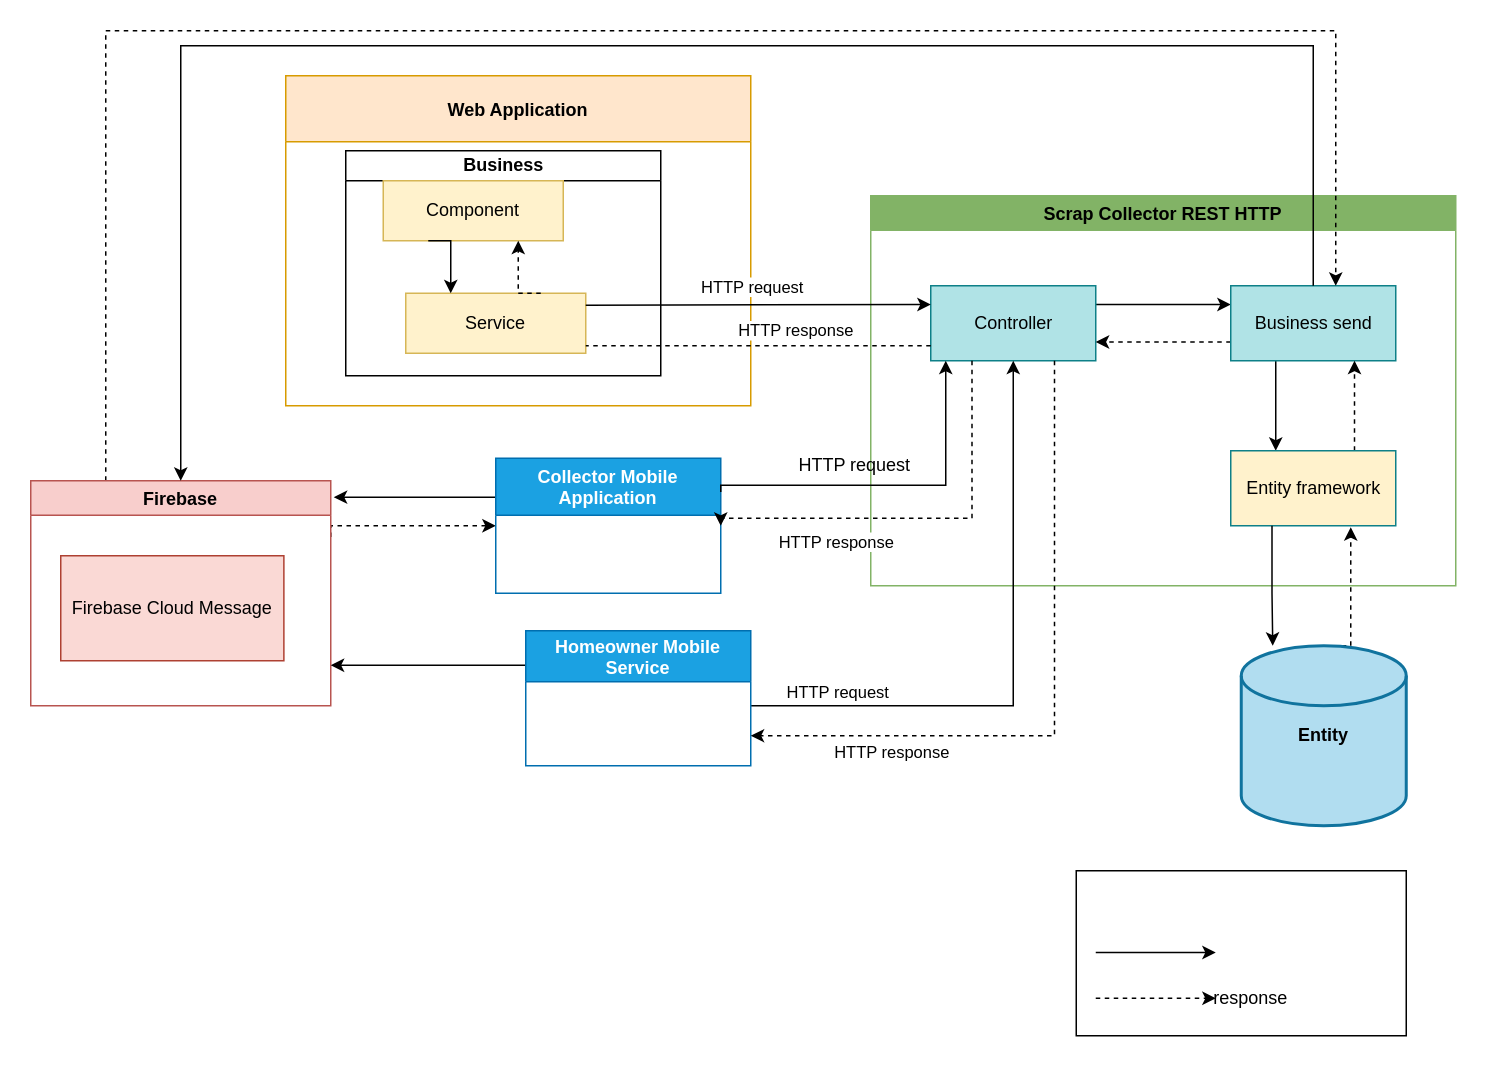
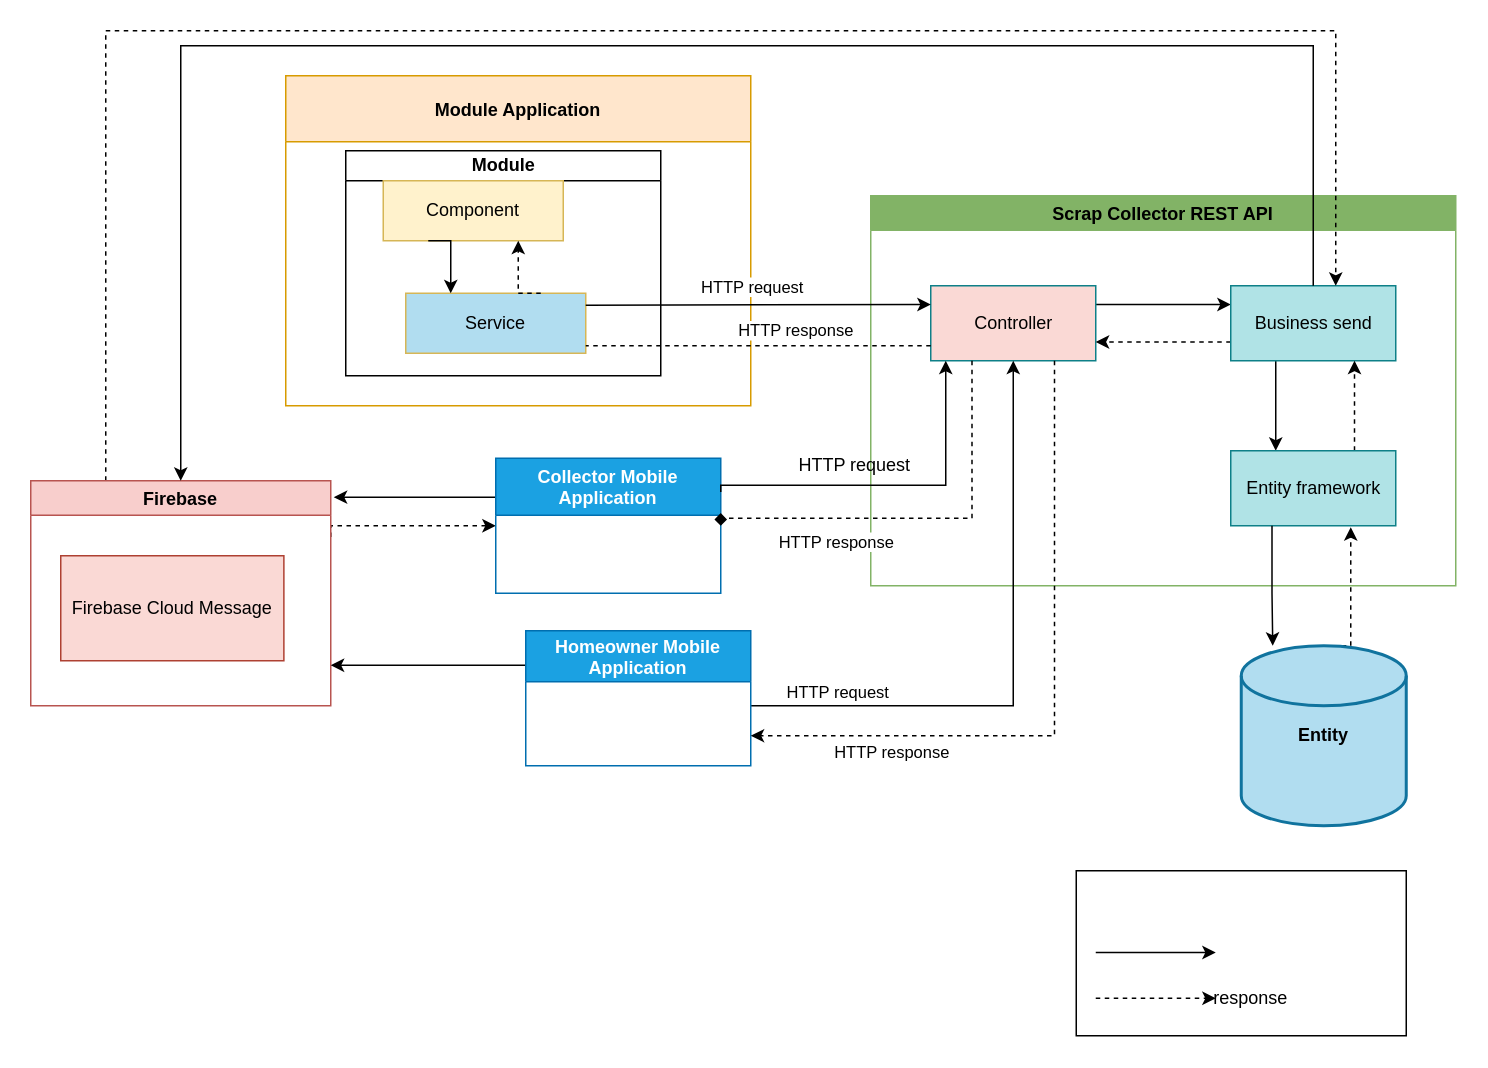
- <mxCell id="16" value="Web Application" style="swimlane;fillColor=#ffe6cc;strokeColor=#d79b00;startSize=44;rounded=0;swimlaneLine=1;glass=0;comic=0;shadow=0;" parent="1" vertex="1"><mxGeometry x="190" y="50" width="310" height="220" as="geometry" /></mxCell>
+ <mxCell id="16" value="Module Application" style="swimlane;fillColor=#ffe6cc;strokeColor=#d79b00;startSize=44;rounded=0;swimlaneLine=1;glass=0;comic=0;shadow=0;" parent="1" vertex="1"><mxGeometry x="190" y="50" width="310" height="220" as="geometry" /></mxCell>
- <mxCell id="17" value="Business" style="swimlane;html=1;startSize=20;horizontal=1;containerType=tree;rounded=0;" parent="16" vertex="1"><mxGeometry x="40" y="50" width="210" height="150" as="geometry" /></mxCell>
+ <mxCell id="17" value="Module" style="swimlane;html=1;startSize=20;horizontal=1;containerType=tree;rounded=0;" parent="16" vertex="1"><mxGeometry x="40" y="50" width="210" height="150" as="geometry" /></mxCell>
- <mxCell id="4" value="Scrap Collector REST HTTP" style="swimlane;fillColor=#82B366;strokeColor=#82B366;rounded=0;" parent="1" vertex="1"><mxGeometry x="580" y="130" width="390" height="260" as="geometry"><mxRectangle x="470" y="30" width="220" height="23" as="alternateBounds" /></mxGeometry></mxCell>
+ <mxCell id="4" value="Scrap Collector REST API" style="swimlane;fillColor=#82B366;strokeColor=#82B366;rounded=0;" parent="1" vertex="1"><mxGeometry x="580" y="130" width="390" height="260" as="geometry"><mxRectangle x="470" y="30" width="220" height="23" as="alternateBounds" /></mxGeometry></mxCell>
- <mxCell id="18" value="Service" style="rounded=0;whiteSpace=wrap;html=1;fillColor=#fff2cc;strokeColor=#d6b656;" parent="17" vertex="1"><mxGeometry x="40" y="95" width="120" height="40" as="geometry" /></mxCell>
+ <mxCell id="18" value="Service" style="rounded=0;whiteSpace=wrap;html=1;fillColor=#b1ddf0;strokeColor=#d6b656;" parent="17" vertex="1"><mxGeometry x="40" y="95" width="120" height="40" as="geometry" /></mxCell>
- <mxCell id="6" value="Controller" style="html=1;strokeColor=#0e8088;fillColor=#b0e3e6;" parent="4" vertex="1"><mxGeometry x="40" y="60" width="110" height="50" as="geometry" /></mxCell>
+ <mxCell id="6" value="Controller" style="html=1;strokeColor=#0e8088;fillColor=#fad9d5;" parent="4" vertex="1"><mxGeometry x="40" y="60" width="110" height="50" as="geometry" /></mxCell>
- <mxCell id="11" value="Entity framework" style="html=1;strokeColor=#0e8088;fillColor=#fff2cc;" parent="4" vertex="1"><mxGeometry x="240" y="170" width="110" height="50" as="geometry" /></mxCell>
+ <mxCell id="11" value="Entity framework" style="html=1;strokeColor=#0e8088;fillColor=#b0e3e6;" parent="4" vertex="1"><mxGeometry x="240" y="170" width="110" height="50" as="geometry" /></mxCell>
- <mxCell id="35" style="edgeStyle=orthogonalEdgeStyle;rounded=0;orthogonalLoop=1;jettySize=auto;html=1;exitX=0.25;exitY=1;exitDx=0;exitDy=0;entryX=1;entryY=0.5;entryDx=0;entryDy=0;dashed=1;" parent="1" source="6" target="31" edge="1"><mxGeometry relative="1" as="geometry"><Array as="points"><mxPoint x="648" y="345" /></Array></mxGeometry></mxCell>
+ <mxCell id="35" style="edgeStyle=orthogonalEdgeStyle;rounded=0;orthogonalLoop=1;jettySize=auto;html=1;exitX=0.25;exitY=1;exitDx=0;exitDy=0;entryX=1;entryY=0.5;entryDx=0;entryDy=0;dashed=1;endArrow=diamond;" parent="1" source="6" target="31" edge="1"><mxGeometry relative="1" as="geometry"><Array as="points"><mxPoint x="648" y="345" /></Array></mxGeometry></mxCell>
- <mxCell id="29" value="Homeowner Mobile&#10; Service " style="swimlane;fillColor=#1ba1e2;strokeColor=#006EAF;startSize=34;fontColor=#ffffff;" parent="1" vertex="1"><mxGeometry x="350" y="420" width="150" height="90" as="geometry" /></mxCell>
+ <mxCell id="29" value="Homeowner Mobile&#10; Application " style="swimlane;fillColor=#1ba1e2;strokeColor=#006EAF;startSize=34;fontColor=#ffffff;" parent="1" vertex="1"><mxGeometry x="350" y="420" width="150" height="90" as="geometry" /></mxCell>
